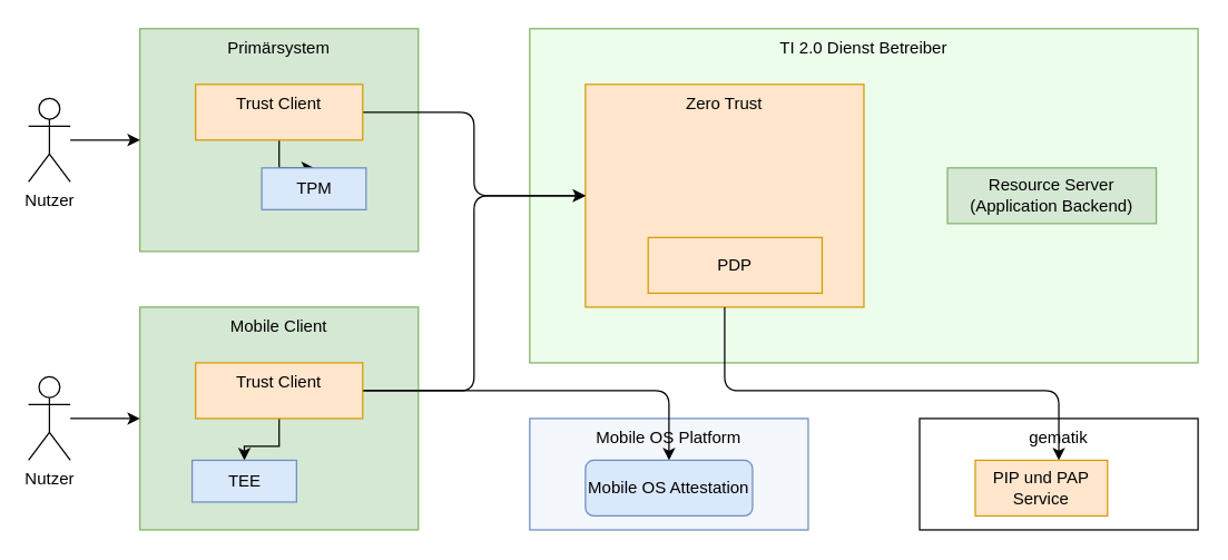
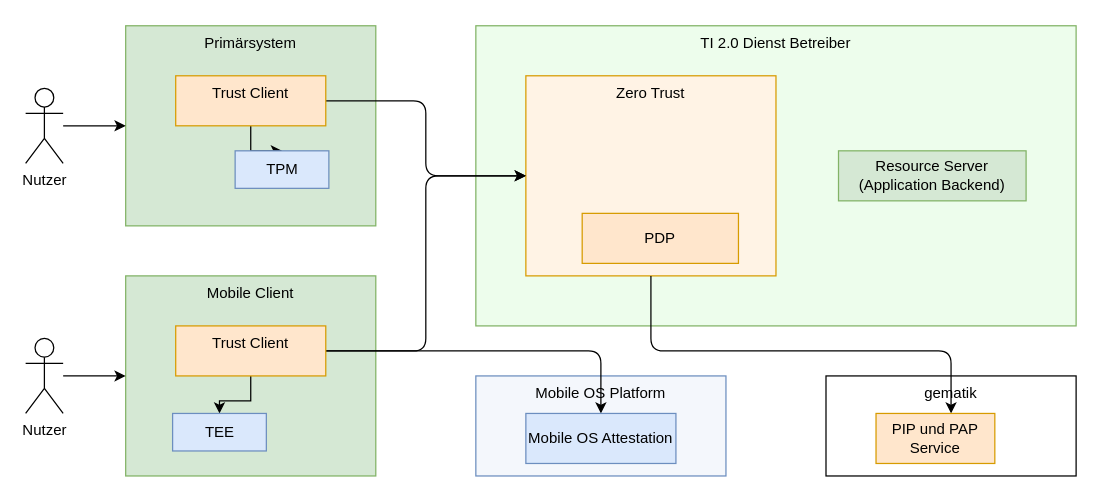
- <mxCell id="5" value="Zero Trust" style="rounded=0;whiteSpace=wrap;html=1;align=center;verticalAlign=top;fillColor=#ffe6cc;strokeColor=#d79b00;" parent="1" vertex="1"><mxGeometry x="420" y="60" width="200" height="160" as="geometry" /></mxCell>
+ <mxCell id="5" value="Zero Trust" style="rounded=0;whiteSpace=wrap;html=1;align=center;verticalAlign=top;fillColor=#fff3e5;strokeColor=#d79b00;" parent="1" vertex="1"><mxGeometry x="420" y="60" width="200" height="160" as="geometry" /></mxCell>
- <mxCell id="8" value="&lt;div&gt;Resource Server&lt;/div&gt;&lt;div&gt;(Application Backend)&lt;/div&gt;" style="rounded=0;whiteSpace=wrap;html=1;fillColor=#d5e8d4;strokeColor=#82b366;" parent="1" vertex="1"><mxGeometry x="680" y="120" width="150" height="40" as="geometry" /></mxCell>
+ <mxCell id="8" value="&lt;div&gt;Resource Server&lt;/div&gt;&lt;div&gt;(Application Backend)&lt;/div&gt;" style="rounded=0;whiteSpace=wrap;html=1;fillColor=#d5e8d4;strokeColor=#82b366;" parent="1" vertex="1"><mxGeometry x="670" y="120" width="150" height="40" as="geometry" /></mxCell>
- <mxCell id="24" value="Mobile OS Attestation" style="whiteSpace=wrap;html=1;verticalAlign=middle;fillColor=#dae8fc;strokeColor=#6c8ebf;rounded=1;" vertex="1" parent="1"><mxGeometry x="420" y="330" width="120" height="40" as="geometry" /></mxCell>
+ <mxCell id="24" value="Mobile OS Attestation" style="rounded=0;whiteSpace=wrap;html=1;verticalAlign=middle;fillColor=#dae8fc;strokeColor=#6c8ebf;" vertex="1" parent="1"><mxGeometry x="420" y="330" width="120" height="40" as="geometry" /></mxCell>
